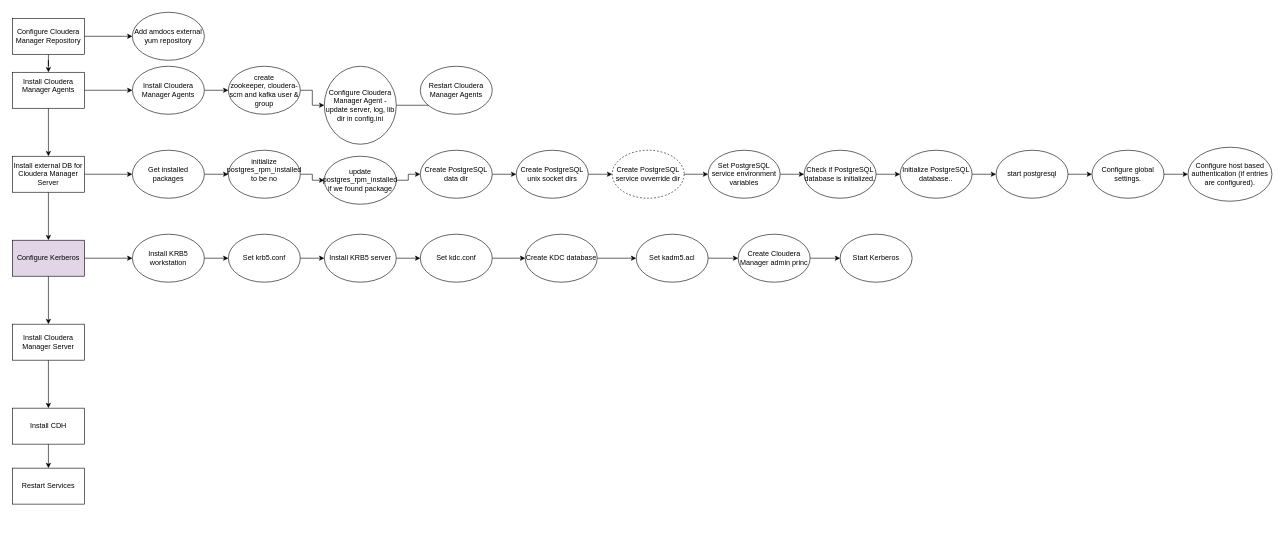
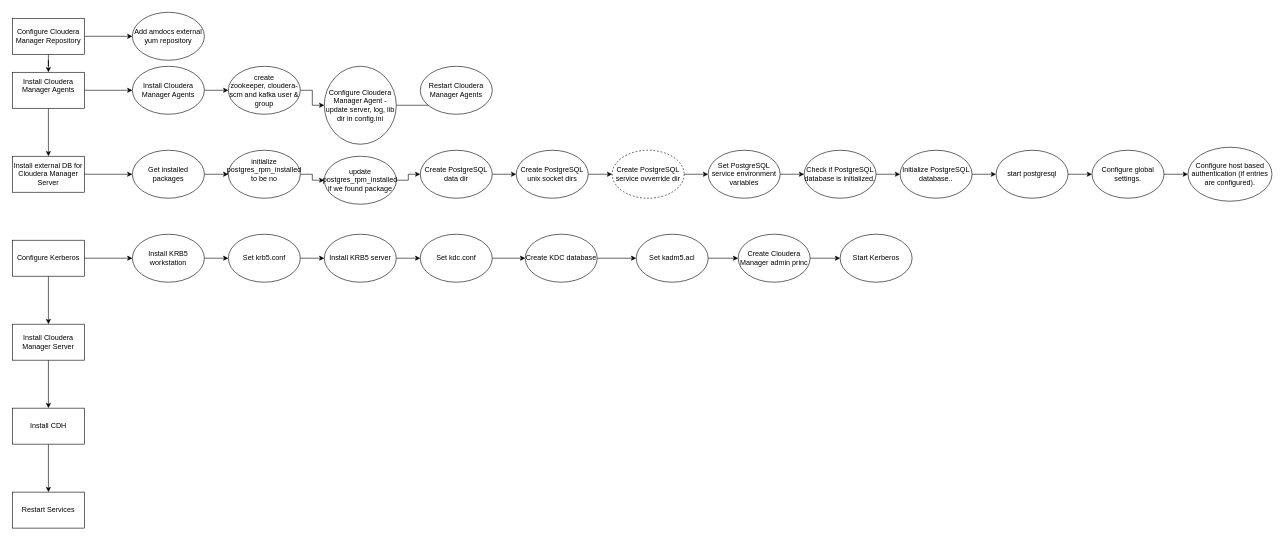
- <mxCell id="8" value="" style="edgeStyle=orthogonalEdgeStyle;rounded=0;orthogonalLoop=1;jettySize=auto;html=1;" edge="1" parent="1" source="10" target="13"><mxGeometry relative="1" as="geometry" /></mxCell>
- <mxCell id="13" value="Configure Kerberos" style="whiteSpace=wrap;html=1;rounded=0;fillColor=#e1d5e7;" vertex="1" parent="1"><mxGeometry x="20" y="400" width="120" height="60" as="geometry" /></mxCell>
+ <mxCell id="13" value="Configure Kerberos" style="whiteSpace=wrap;html=1;rounded=0;" vertex="1" parent="1"><mxGeometry x="20" y="400" width="120" height="60" as="geometry" /></mxCell>
- <mxCell id="18" value="Restart Services" style="whiteSpace=wrap;html=1;rounded=0;" vertex="1" parent="1"><mxGeometry x="20" y="780" width="120" height="60" as="geometry" /></mxCell>
+ <mxCell id="18" value="Restart Services" style="whiteSpace=wrap;html=1;rounded=0;" vertex="1" parent="1"><mxGeometry x="20" y="820" width="120" height="60" as="geometry" /></mxCell>
